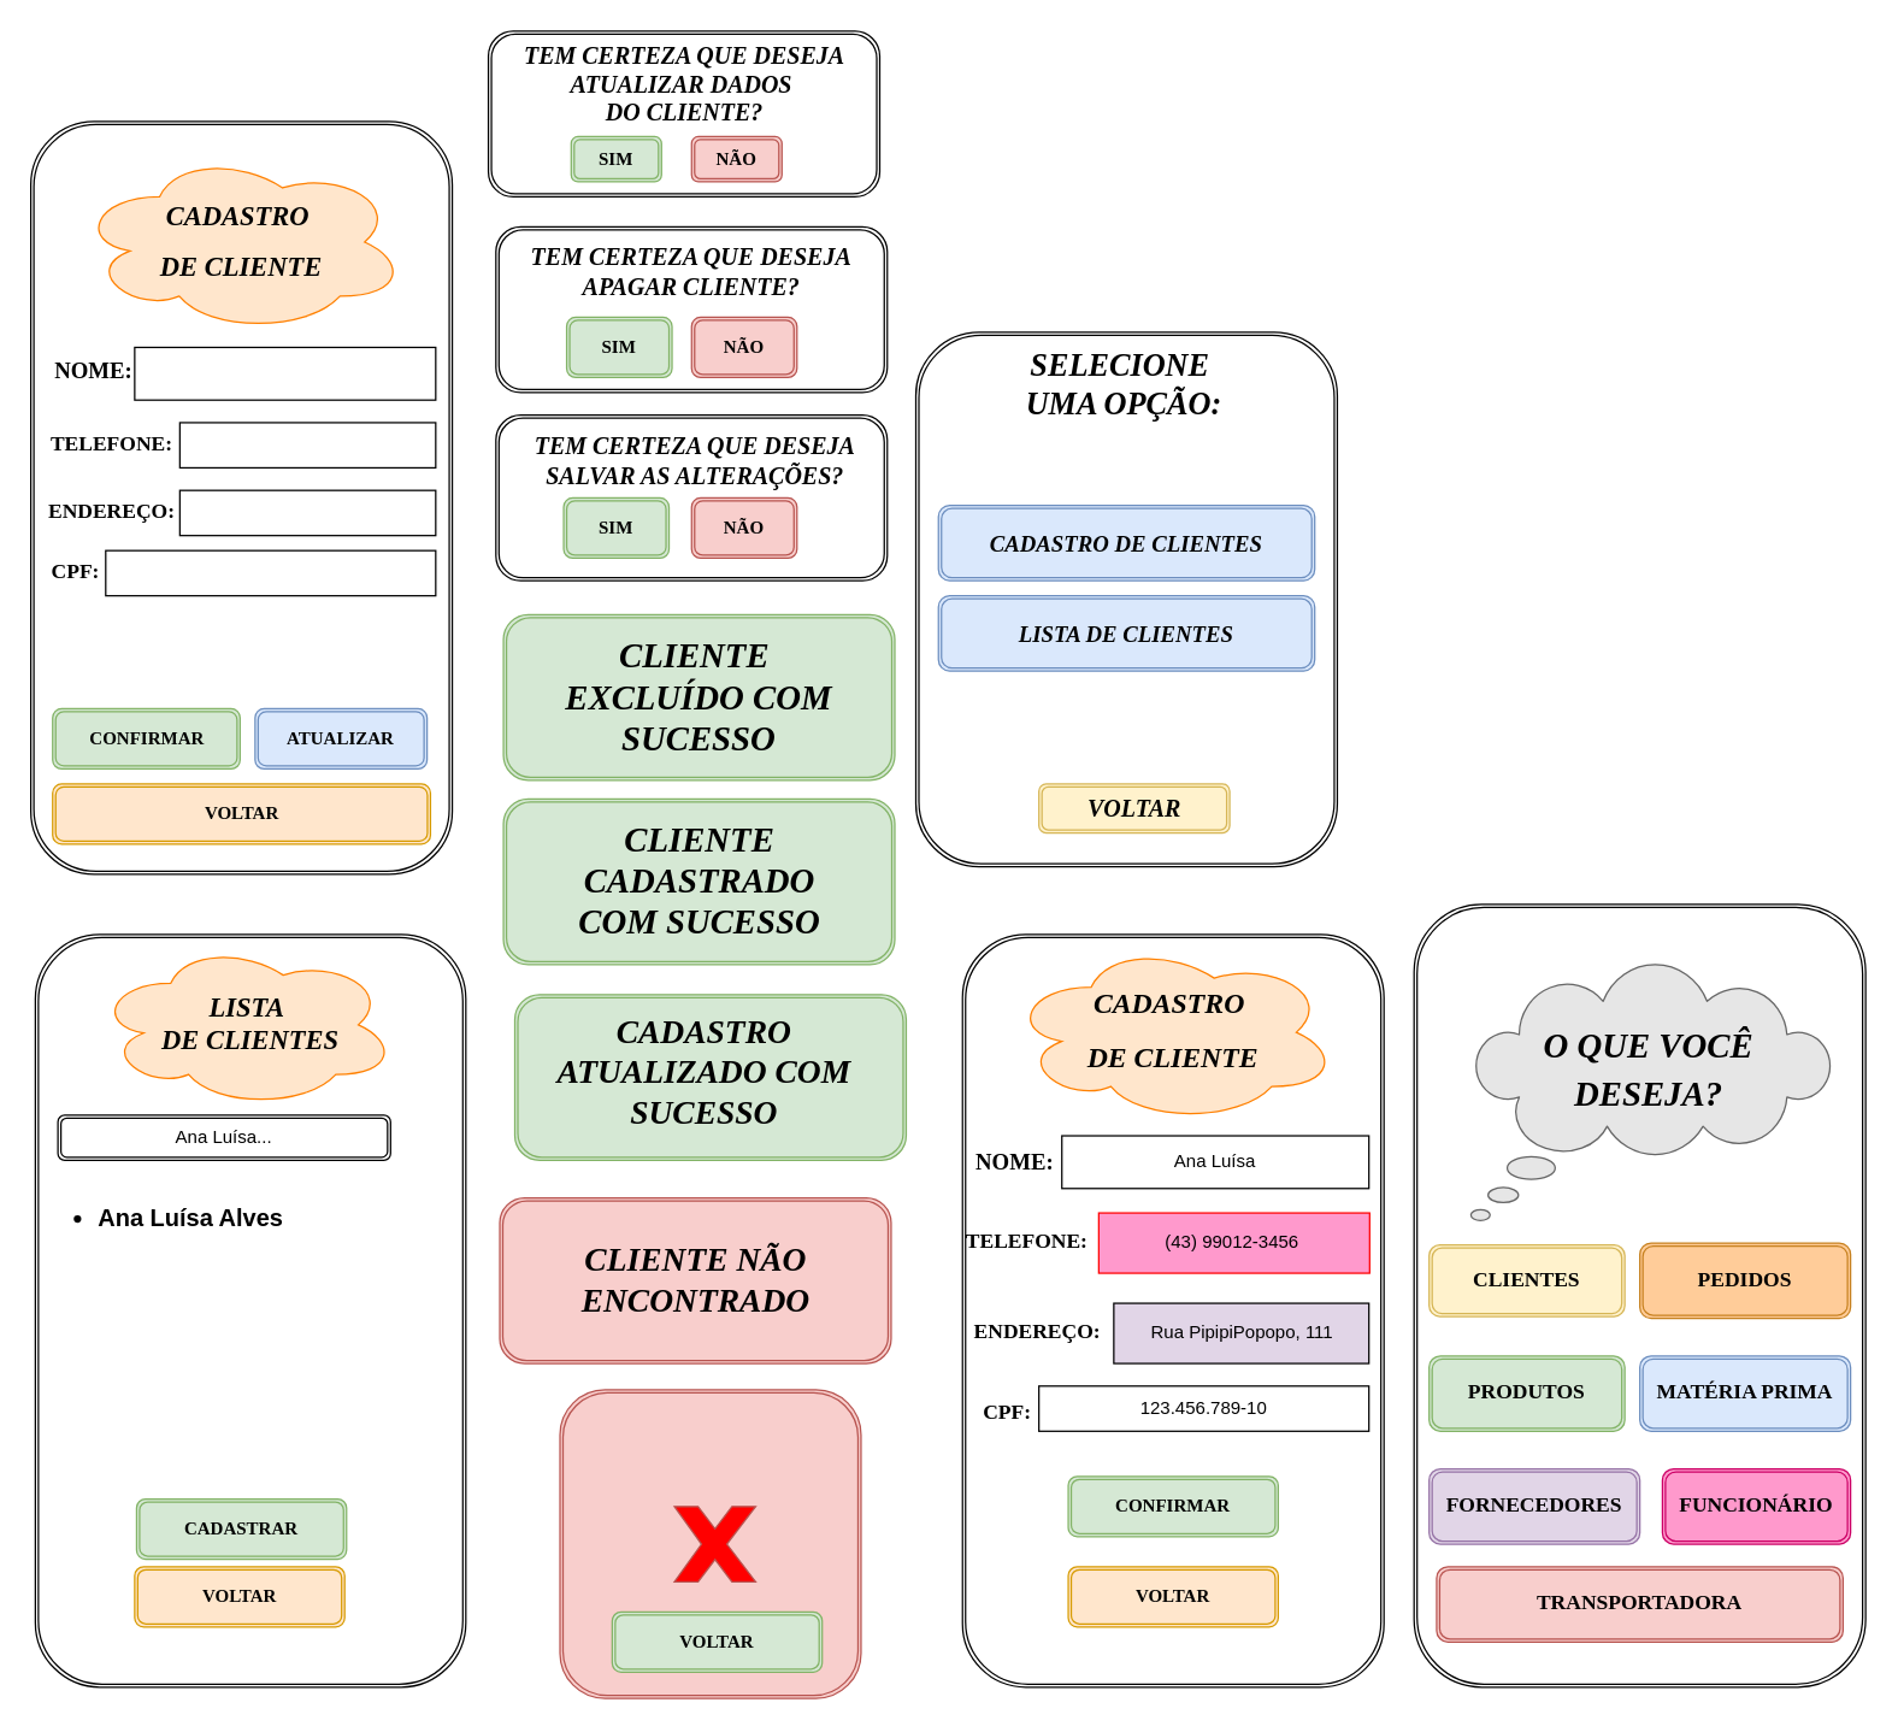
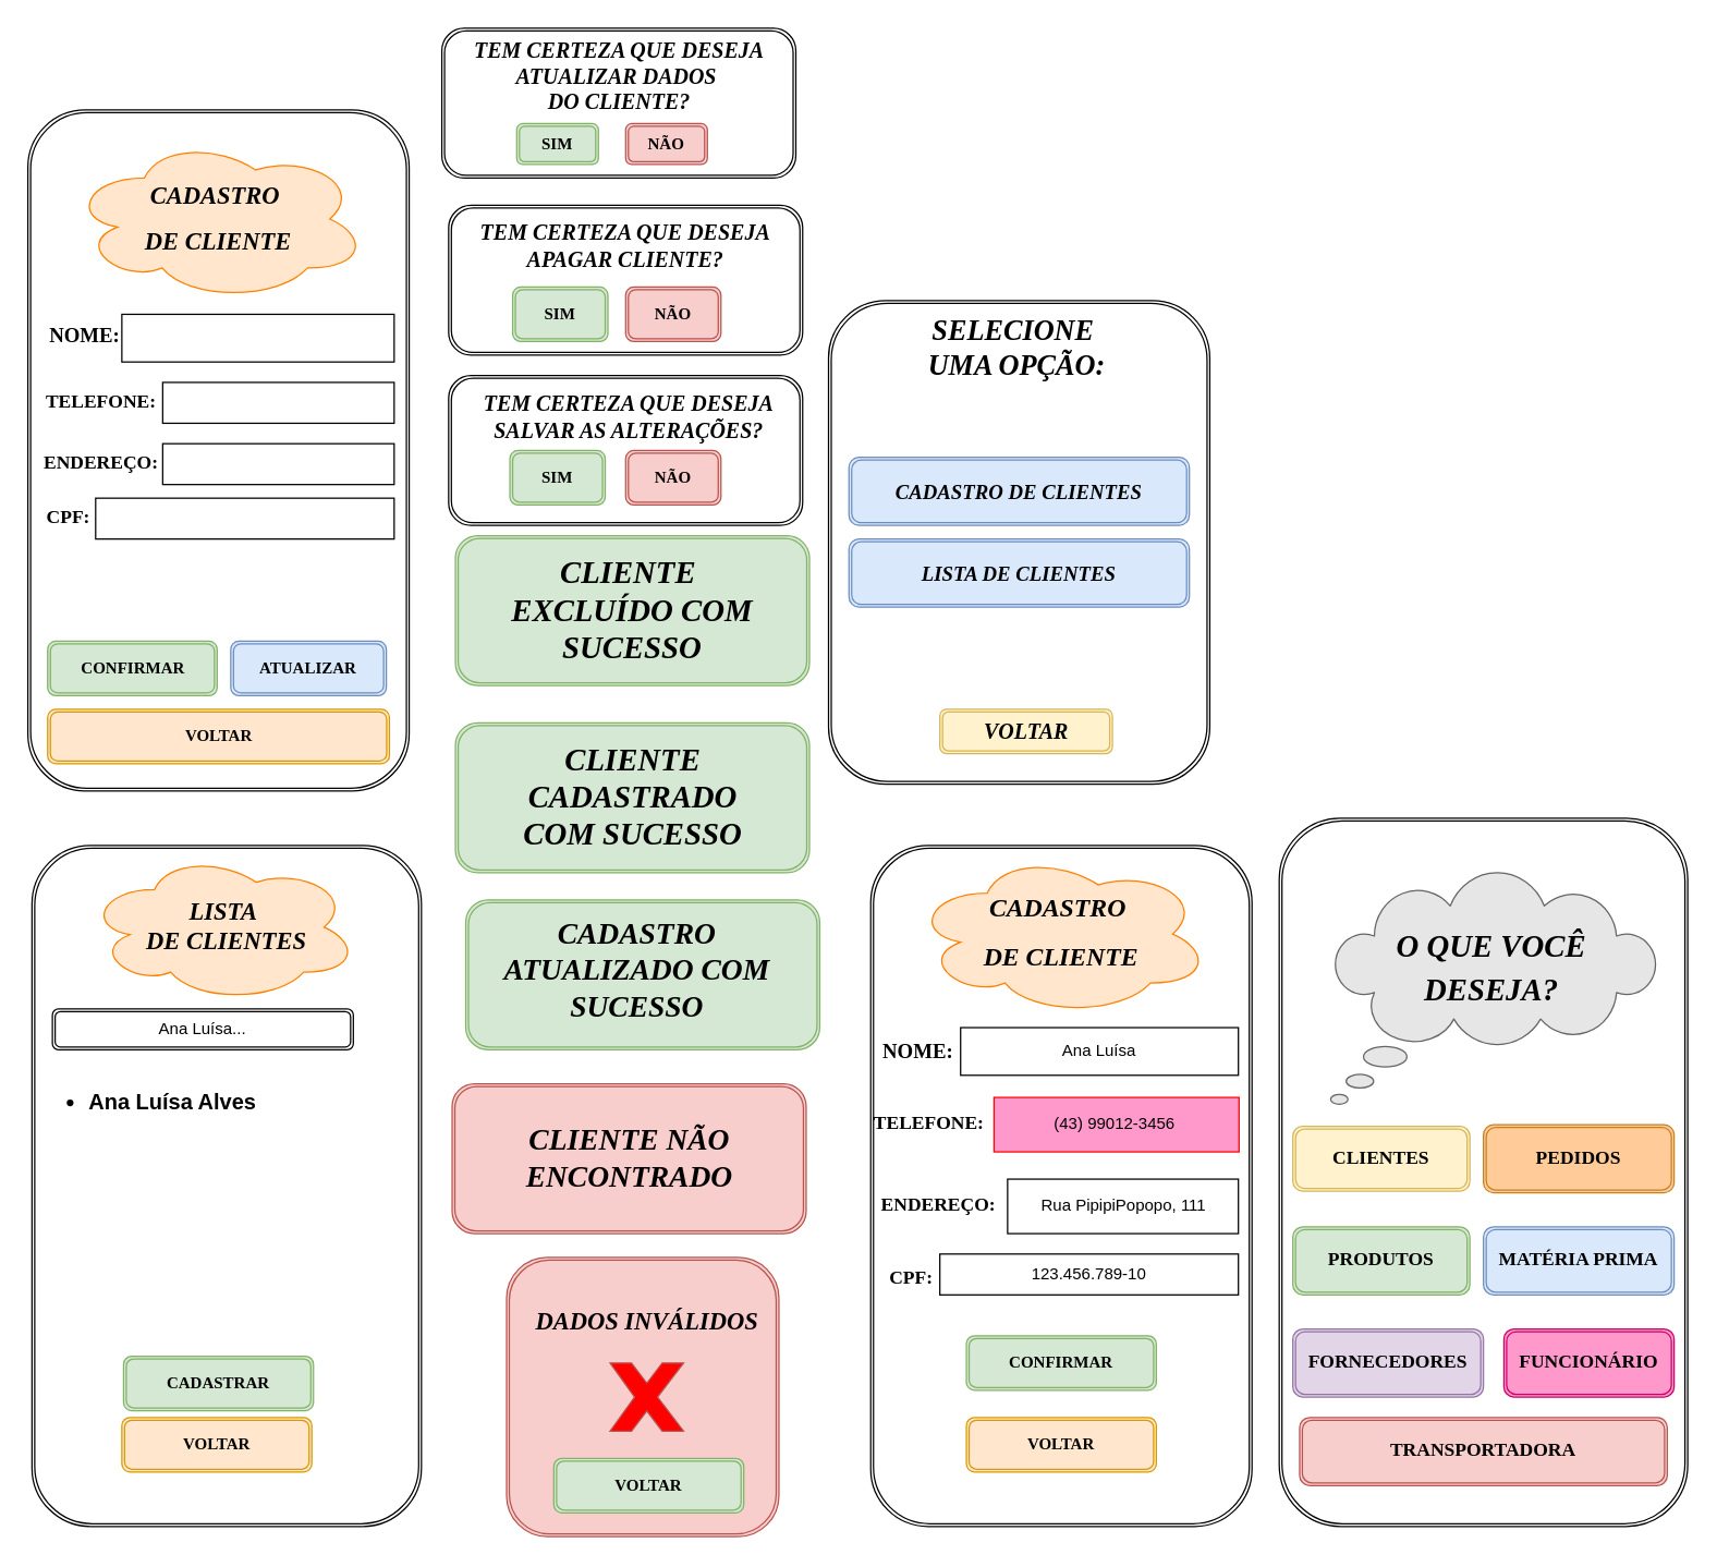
- <mxCell id="63" value="&lt;i style=&quot;font-size: 23px;&quot;&gt;&lt;b style=&quot;&quot;&gt;&lt;font style=&quot;font-size: 23px;&quot; face=&quot;Verdana&quot;&gt;CLIENTE&amp;nbsp;&lt;/font&gt;&lt;/b&gt;&lt;/i&gt;&lt;div style=&quot;font-size: 23px;&quot;&gt;&lt;i style=&quot;&quot;&gt;&lt;b style=&quot;&quot;&gt;&lt;font style=&quot;font-size: 23px;&quot; face=&quot;Verdana&quot;&gt;EXCLUÍDO COM SUCESSO&lt;/font&gt;&lt;/b&gt;&lt;/i&gt;&lt;/div&gt;" style="shape=ext;double=1;rounded=1;whiteSpace=wrap;html=1;fillColor=#d5e8d4;strokeColor=#82b366;" parent="1" vertex="1"><mxGeometry x="334" y="407.5" width="260" height="110" as="geometry" /></mxCell>
+ <mxCell id="63" value="&lt;i style=&quot;font-size: 23px;&quot;&gt;&lt;b style=&quot;&quot;&gt;&lt;font style=&quot;font-size: 23px;&quot; face=&quot;Verdana&quot;&gt;CLIENTE&amp;nbsp;&lt;/font&gt;&lt;/b&gt;&lt;/i&gt;&lt;div style=&quot;font-size: 23px;&quot;&gt;&lt;i style=&quot;&quot;&gt;&lt;b style=&quot;&quot;&gt;&lt;font style=&quot;font-size: 23px;&quot; face=&quot;Verdana&quot;&gt;EXCLUÍDO COM SUCESSO&lt;/font&gt;&lt;/b&gt;&lt;/i&gt;&lt;/div&gt;" style="shape=ext;double=1;rounded=1;whiteSpace=wrap;html=1;fillColor=#d5e8d4;strokeColor=#82b366;" parent="1" vertex="1"><mxGeometry x="334" y="392.5" width="260" height="110" as="geometry" /></mxCell>
- <mxCell id="35" value="Rua PipipiPopopo, 111" style="whiteSpace=wrap;html=1;align=center;treeFolding=1;treeMoving=1;newEdgeStyle={&quot;edgeStyle&quot;:&quot;elbowEdgeStyle&quot;,&quot;startArrow&quot;:&quot;none&quot;,&quot;endArrow&quot;:&quot;none&quot;};fillColor=#e1d5e7;" parent="1" vertex="1"><mxGeometry x="739.5" y="865" width="169.5" height="40" as="geometry" /></mxCell>
+ <mxCell id="35" value="Rua PipipiPopopo, 111" style="whiteSpace=wrap;html=1;align=center;treeFolding=1;treeMoving=1;newEdgeStyle={&quot;edgeStyle&quot;:&quot;elbowEdgeStyle&quot;,&quot;startArrow&quot;:&quot;none&quot;,&quot;endArrow&quot;:&quot;none&quot;};" parent="1" vertex="1"><mxGeometry x="739.5" y="865" width="169.5" height="40" as="geometry" /></mxCell>
+ <mxCell id="26" value="DADOS INVÁLIDOS" style="text;html=1;align=center;verticalAlign=middle;whiteSpace=wrap;rounded=0;fontStyle=3;fontFamily=Verdana;fontSize=18;" parent="1" vertex="1"><mxGeometry x="377.56" y="945" width="194" height="50" as="geometry" /></mxCell>
